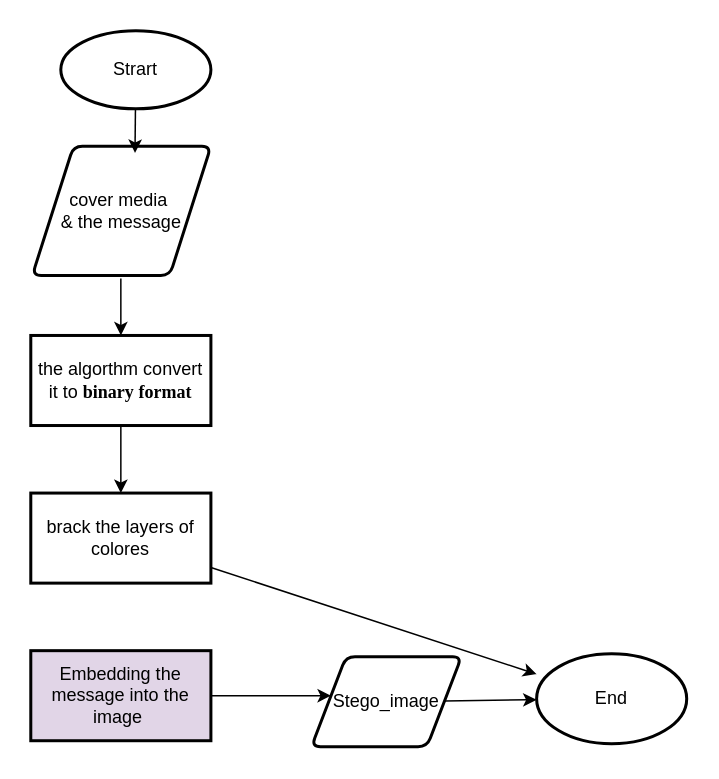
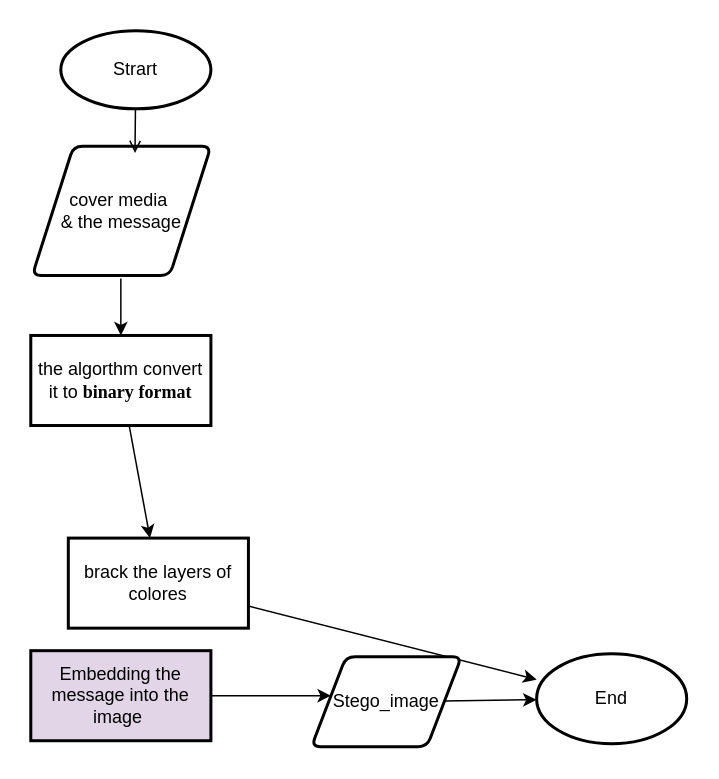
- <mxCell id="12" style="edgeStyle=none;html=1;entryX=0.575;entryY=0.051;entryDx=0;entryDy=0;entryPerimeter=0;" edge="1" parent="1" source="2" target="11"><mxGeometry relative="1" as="geometry" /></mxCell>
+ <mxCell id="12" style="edgeStyle=none;html=1;entryX=0.575;entryY=0.051;entryDx=0;entryDy=0;entryPerimeter=0;endArrow=open;" edge="1" parent="1" source="2" target="11"><mxGeometry relative="1" as="geometry" /></mxCell>
- <mxCell id="7" value="brack the layers of colores" style="whiteSpace=wrap;html=1;strokeWidth=2;" vertex="1" parent="1"><mxGeometry x="20" y="328" width="120" height="60" as="geometry" /></mxCell>
+ <mxCell id="7" value="brack the layers of colores" style="whiteSpace=wrap;html=1;strokeWidth=2;" vertex="1" parent="1"><mxGeometry x="45" y="358" width="120" height="60" as="geometry" /></mxCell>
